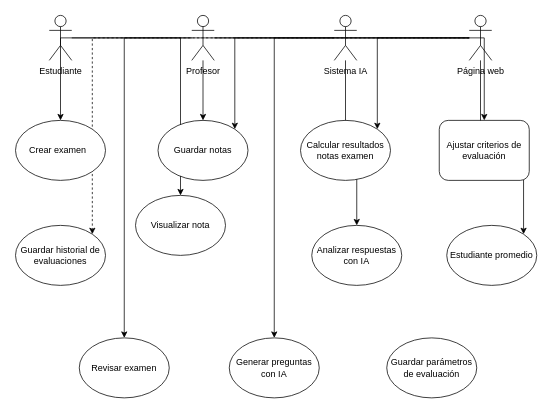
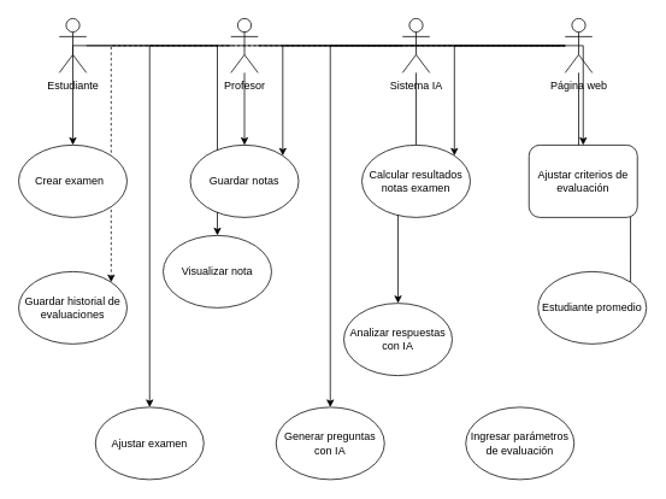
- <mxCell id="15" style="edgeStyle=orthogonalEdgeStyle;rounded=0;orthogonalLoop=1;jettySize=auto;html=1;entryX=1;entryY=0;entryDx=0;entryDy=0;" edge="1" parent="1" source="16" target="24"><mxGeometry relative="1" as="geometry" /></mxCell>
+ <mxCell id="15" style="edgeStyle=orthogonalEdgeStyle;rounded=0;orthogonalLoop=1;jettySize=auto;html=1;entryX=1;entryY=0;entryDx=0;entryDy=0;endArrow=none;" edge="1" parent="1" source="16" target="24"><mxGeometry relative="1" as="geometry" /></mxCell>
- <mxCell id="23" value="Analizar respuestas con IA" style="ellipse;whiteSpace=wrap;html=1;" vertex="1" parent="1"><mxGeometry x="415" y="300" width="120" height="80" as="geometry" /></mxCell>
+ <mxCell id="23" value="Analizar respuestas con IA" style="ellipse;whiteSpace=wrap;html=1;" vertex="1" parent="1"><mxGeometry x="380" y="335" width="120" height="80" as="geometry" /></mxCell>
- <mxCell id="25" value="Revisar examen" style="ellipse;whiteSpace=wrap;html=1;" vertex="1" parent="1"><mxGeometry x="105" y="450" width="120" height="80" as="geometry" /></mxCell>
+ <mxCell id="25" value="Ajustar examen" style="ellipse;whiteSpace=wrap;html=1;" vertex="1" parent="1"><mxGeometry x="105" y="450" width="120" height="80" as="geometry" /></mxCell>
- <mxCell id="27" value="Guardar parámetros de evaluación" style="ellipse;whiteSpace=wrap;html=1;" vertex="1" parent="1"><mxGeometry x="515" y="450" width="120" height="80" as="geometry" /></mxCell>
+ <mxCell id="27" value="Ingresar parámetros de evaluación" style="ellipse;whiteSpace=wrap;html=1;" vertex="1" parent="1"><mxGeometry x="515" y="450" width="120" height="80" as="geometry" /></mxCell>
